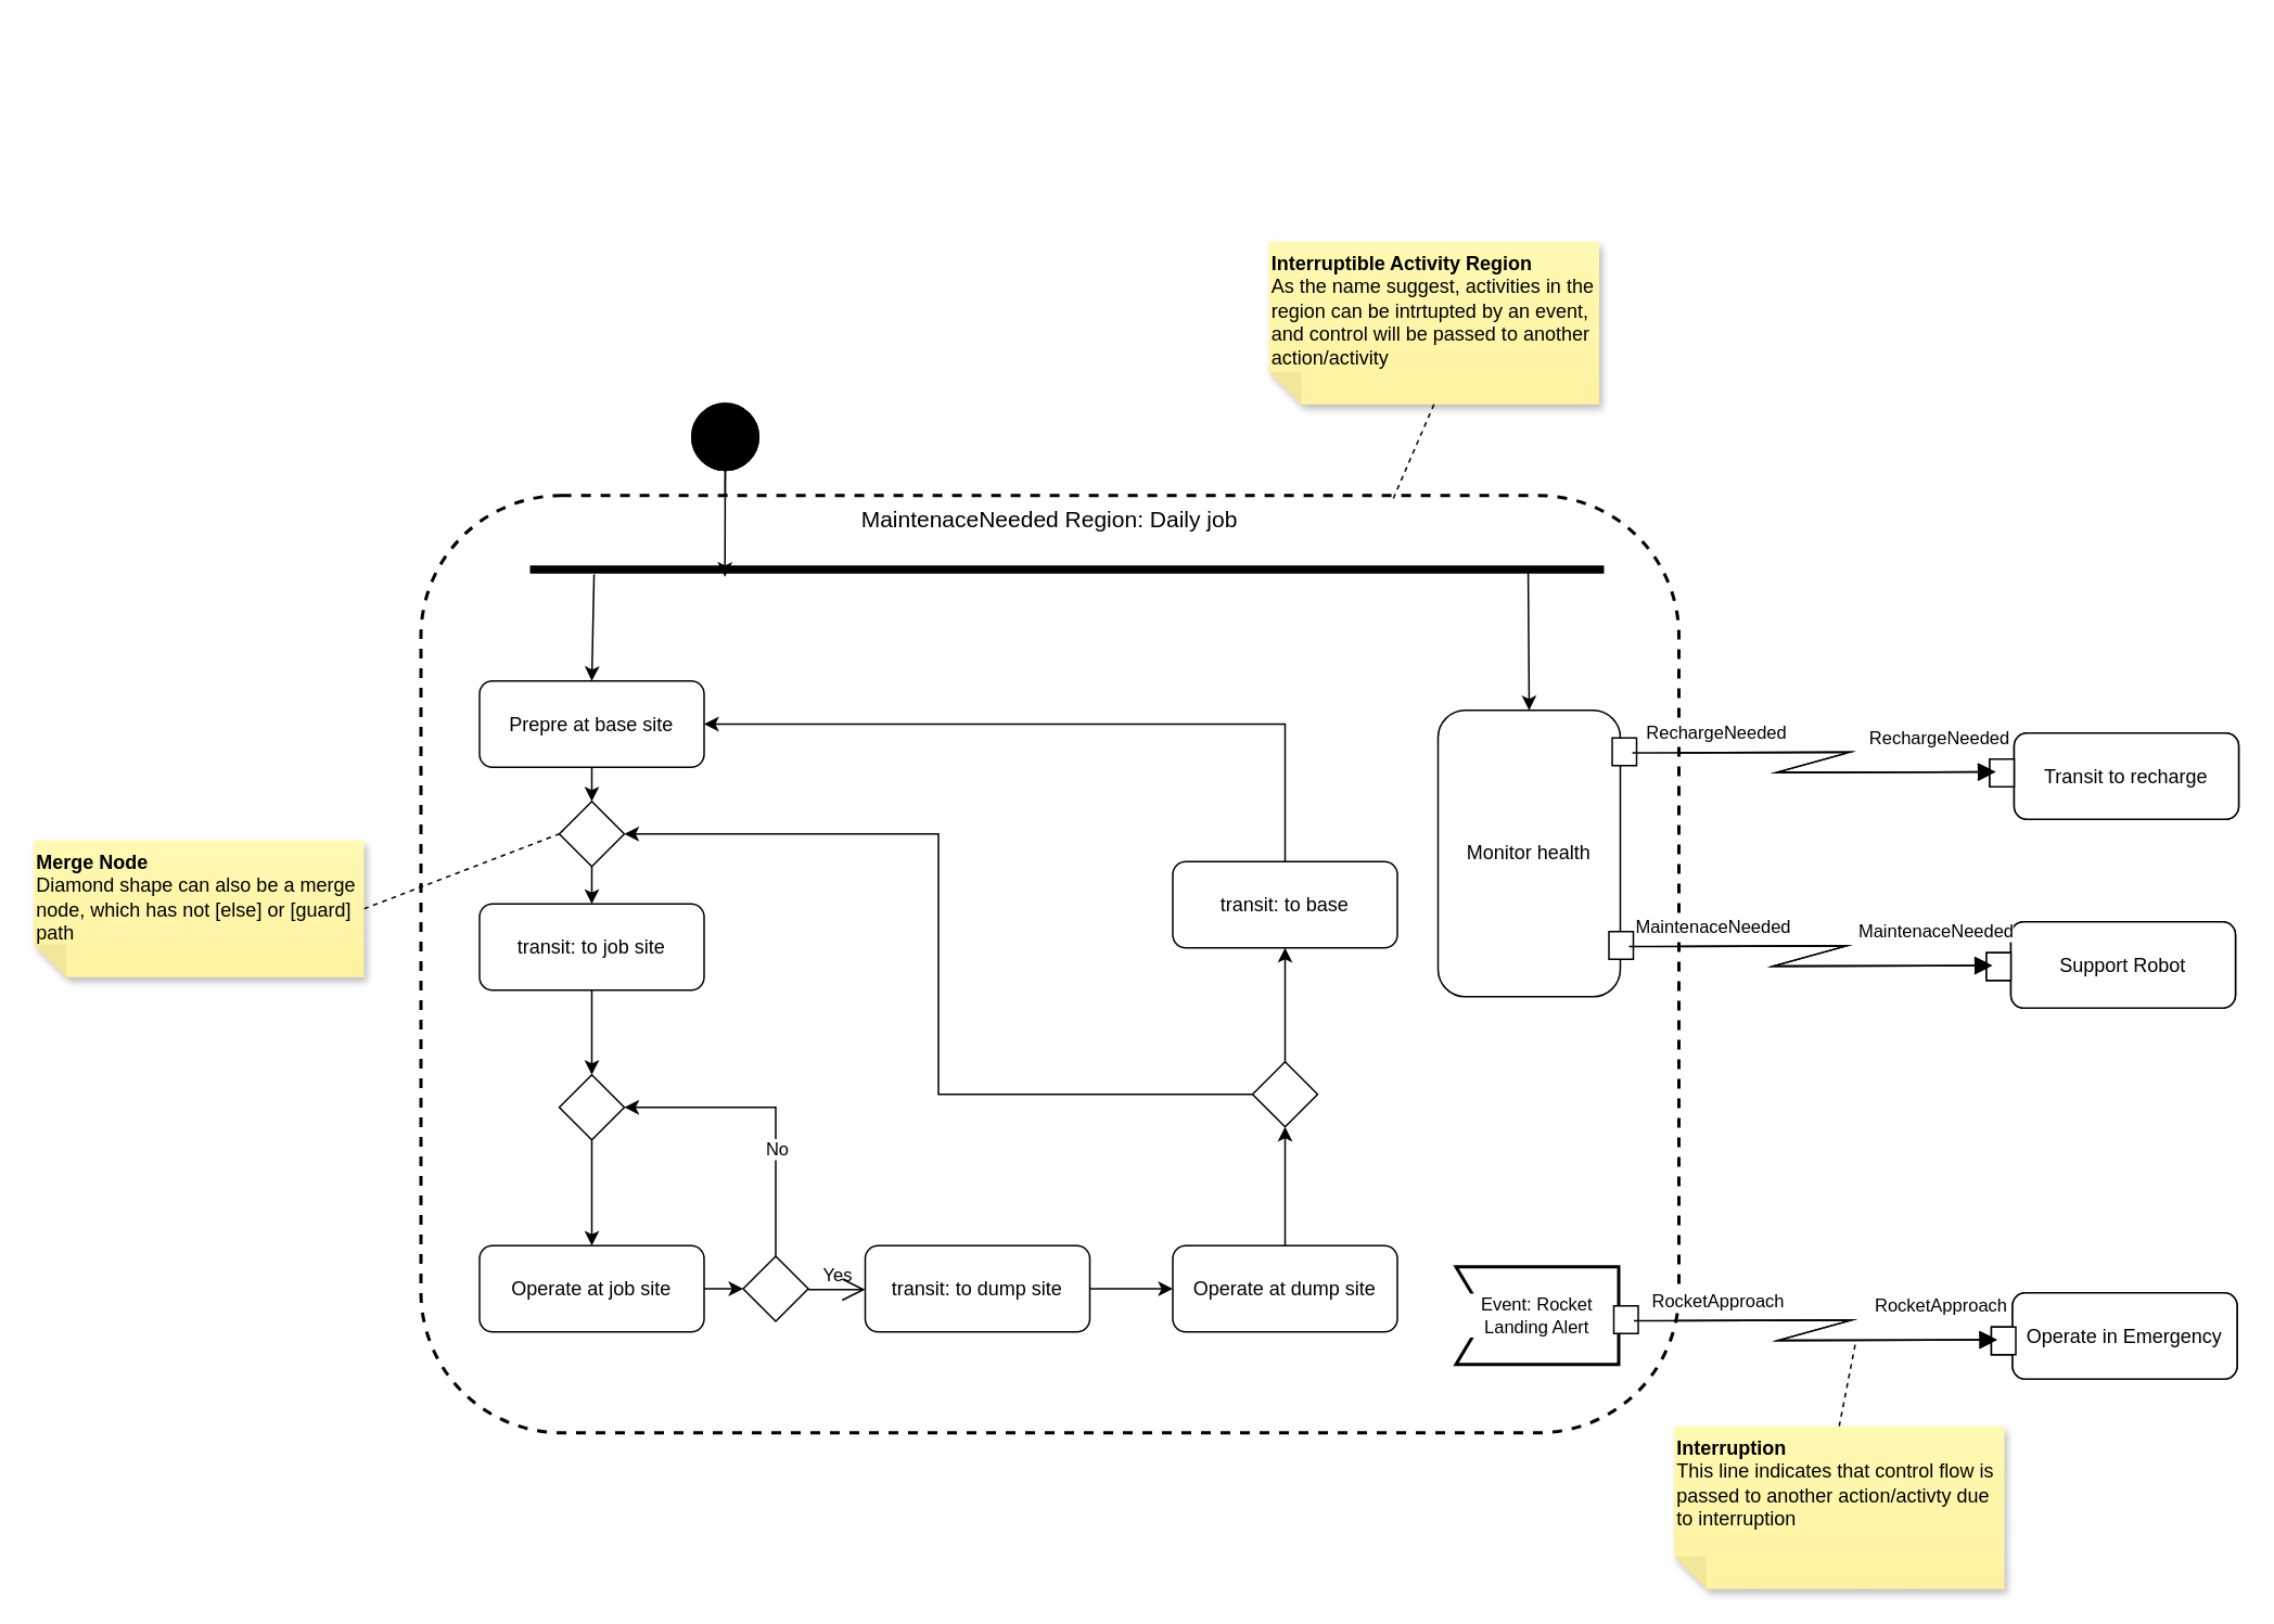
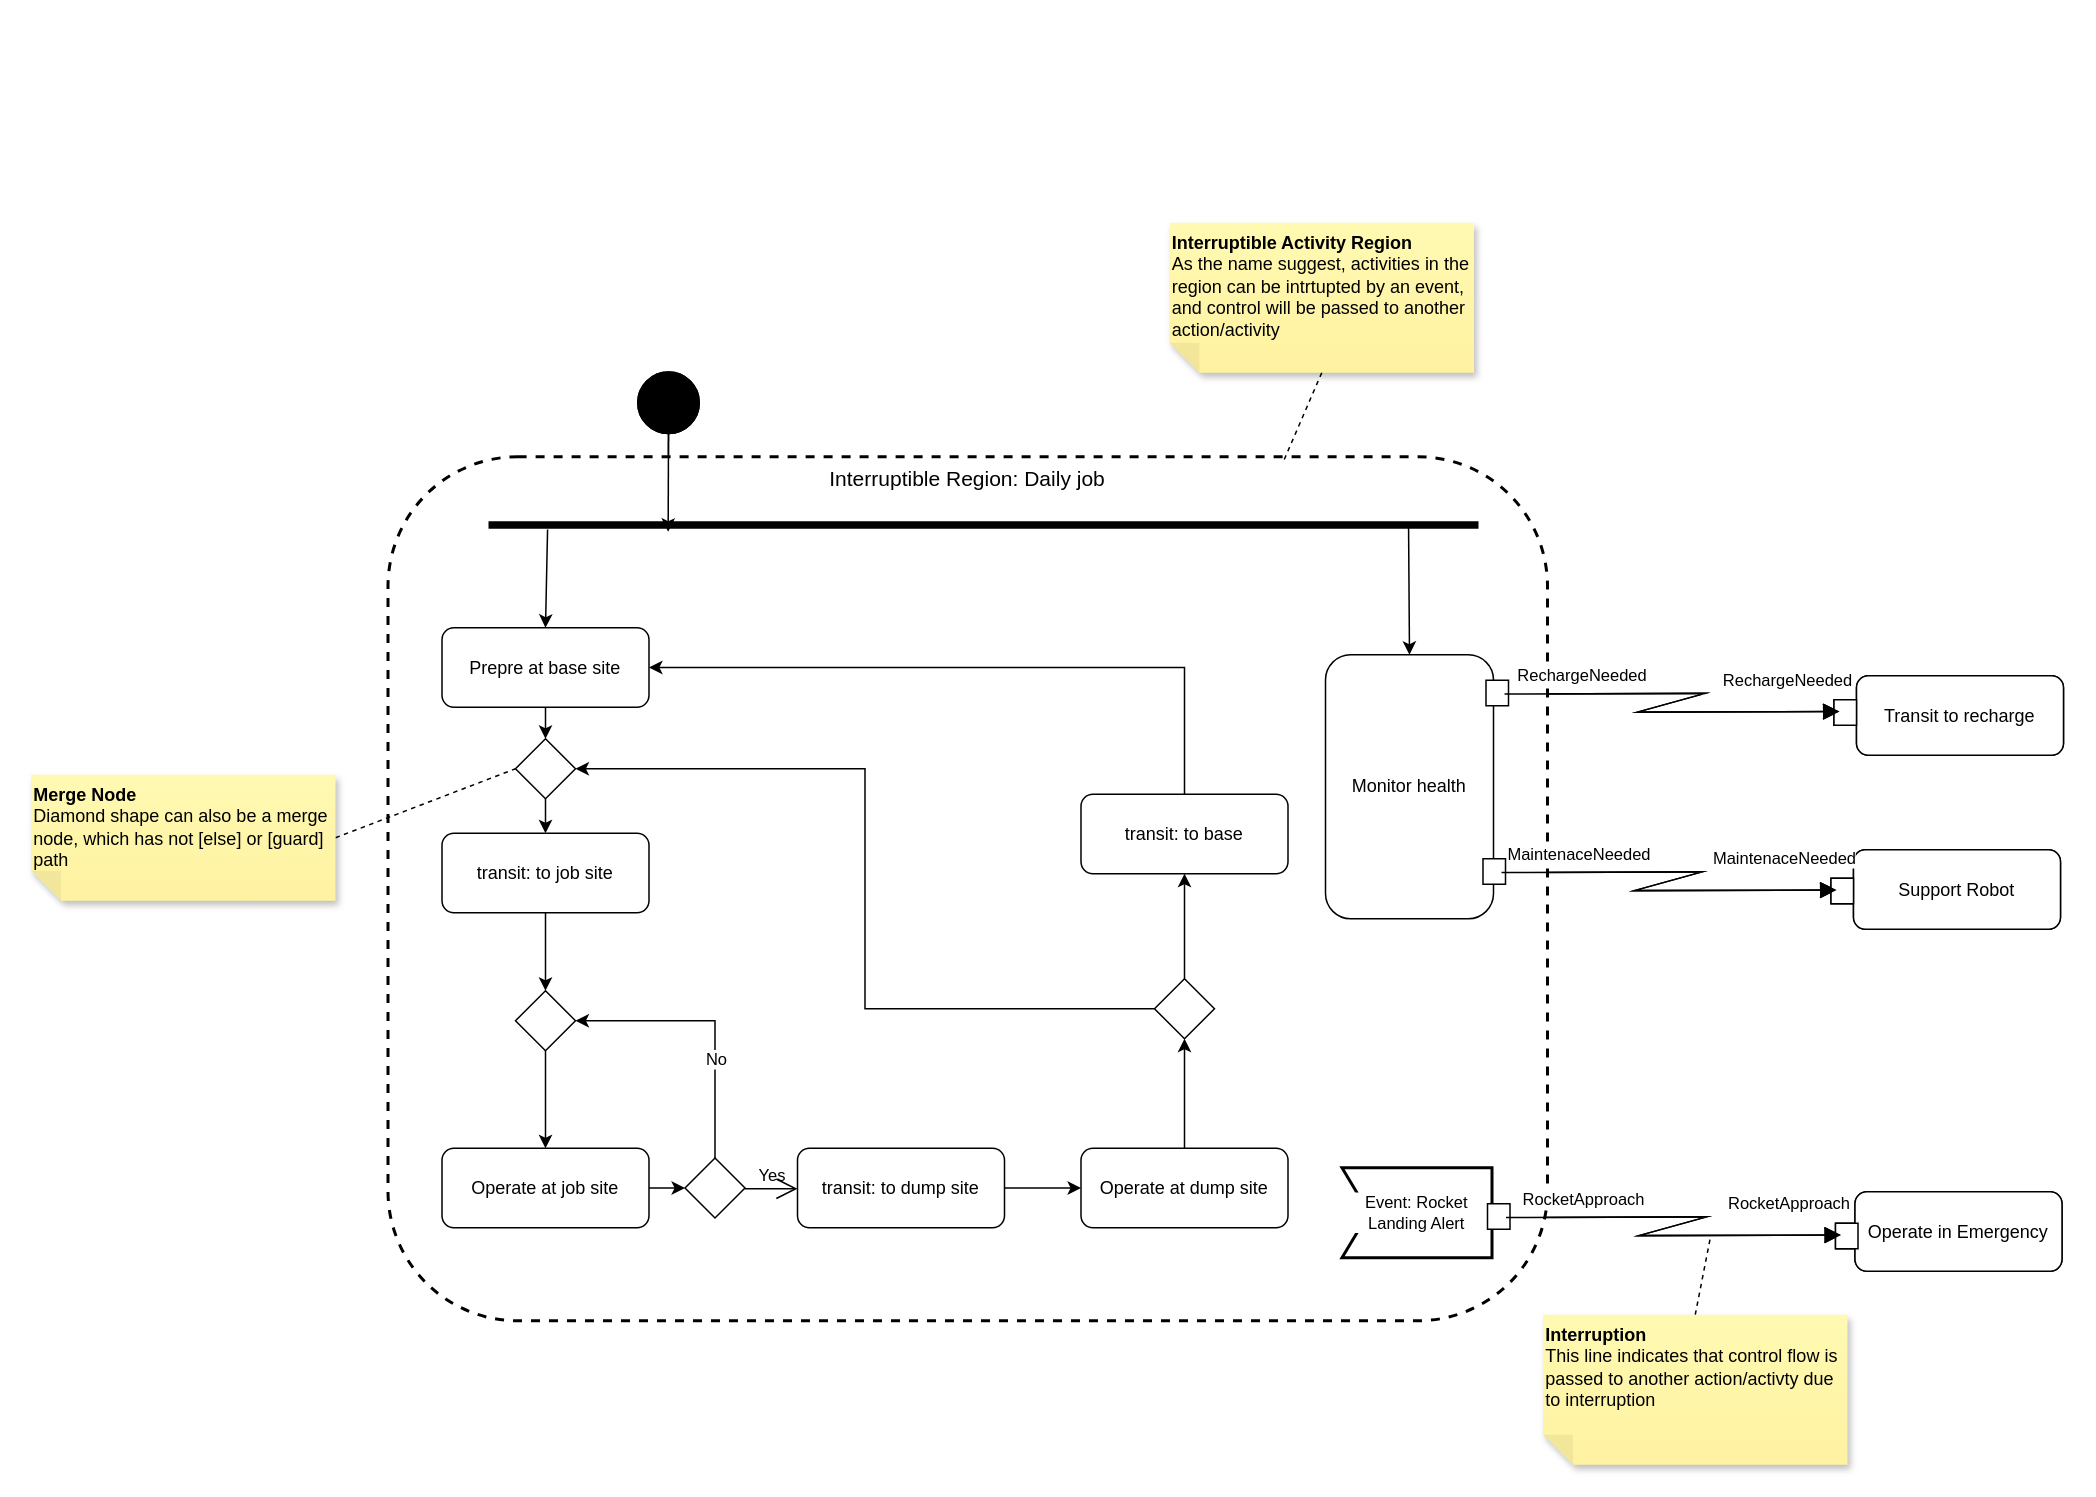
- <mxCell id="51" value="&lt;font style=&quot;font-size: 14px;&quot;&gt;MaintenaceNeeded Region: Daily job&lt;/font&gt;" style="shape=rect;html=1;rounded=1;verticalAlign=top;dashed=1;strokeWidth=2;whiteSpace=wrap;align=center;fontFamily=Helvetica;fontSize=11;fontColor=default;labelBackgroundColor=default;" parent="50" vertex="1"><mxGeometry x="258" y="304" width="773" height="576" as="geometry" /></mxCell>
+ <mxCell id="51" value="&lt;font style=&quot;font-size: 14px;&quot;&gt;Interruptible Region: Daily job&lt;/font&gt;" style="shape=rect;html=1;rounded=1;verticalAlign=top;dashed=1;strokeWidth=2;whiteSpace=wrap;align=center;fontFamily=Helvetica;fontSize=11;fontColor=default;labelBackgroundColor=default;" parent="50" vertex="1"><mxGeometry x="258" y="304" width="773" height="576" as="geometry" /></mxCell>
